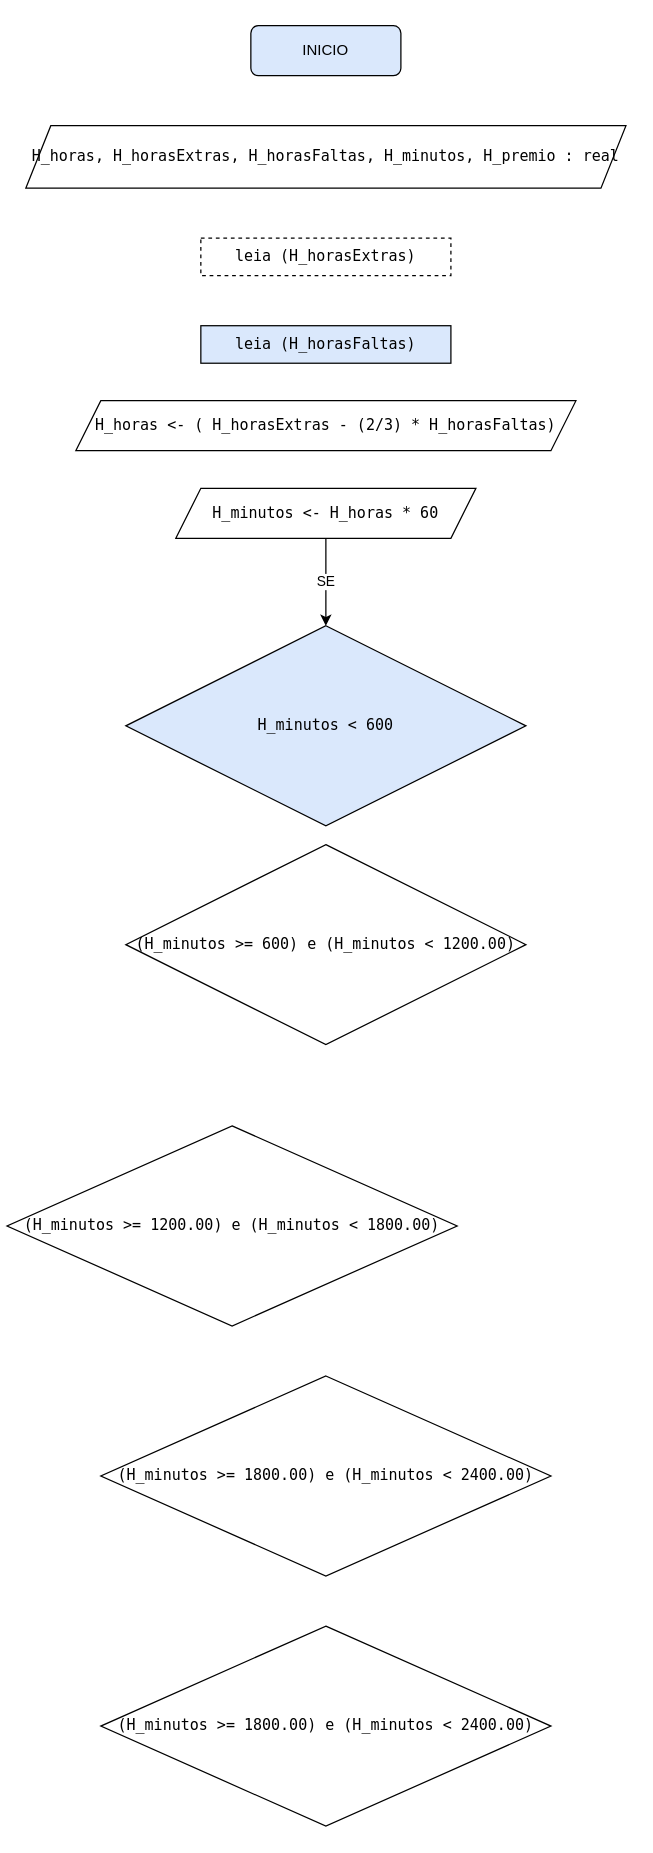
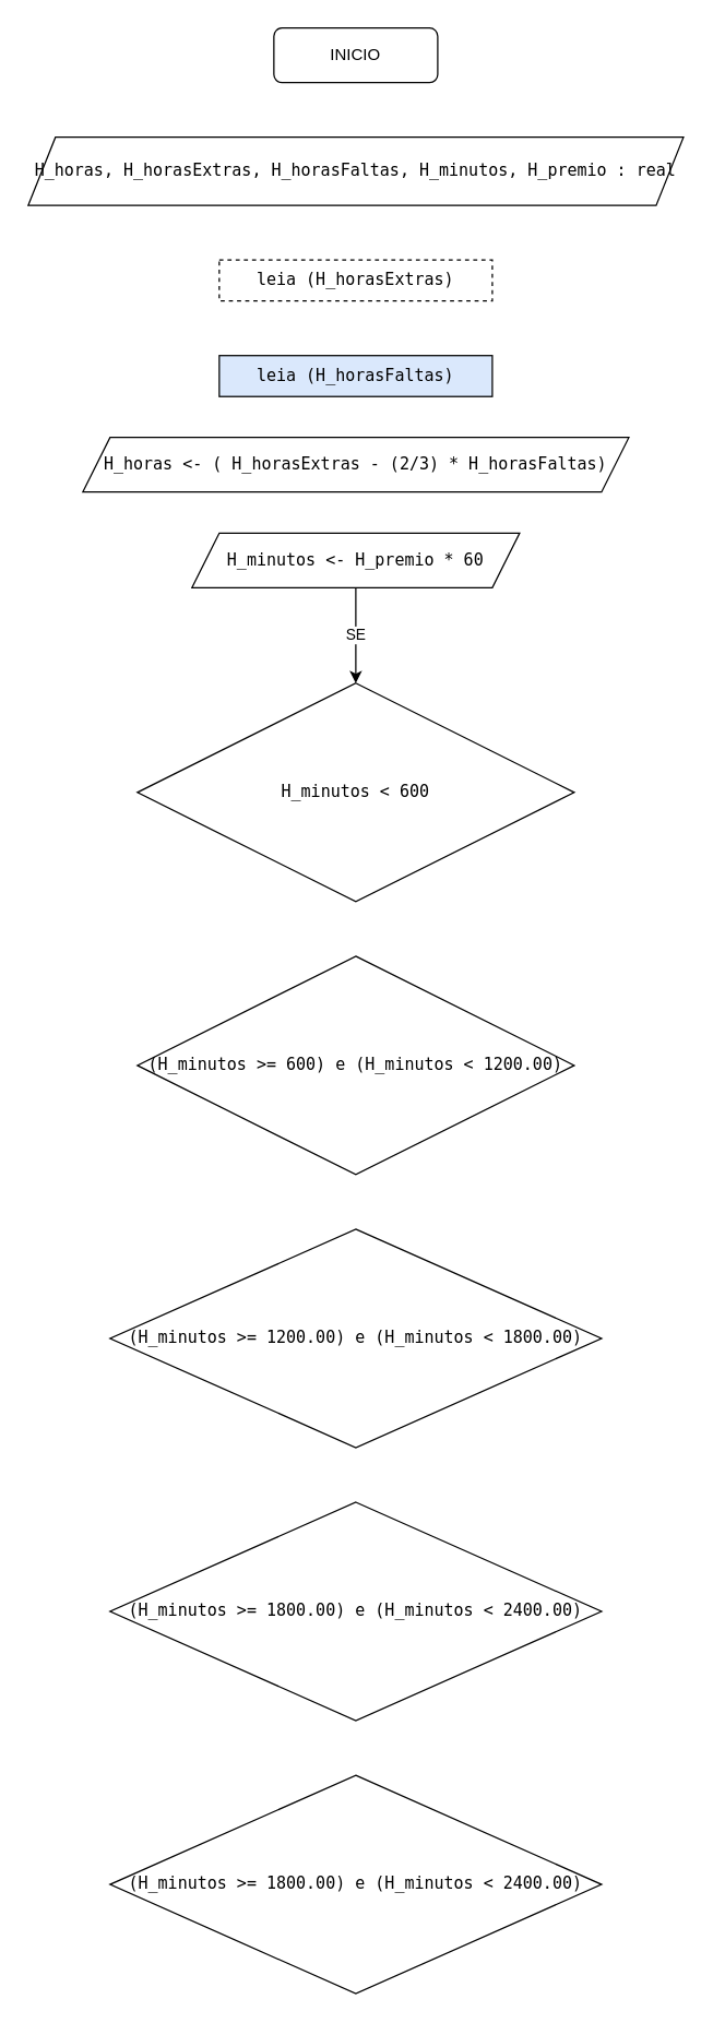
- <mxCell id="2" value="INICIO" style="rounded=1;whiteSpace=wrap;html=1;fillColor=#dae8fc;" vertex="1" parent="1"><mxGeometry x="200" y="20" width="120" height="40" as="geometry" /></mxCell>
+ <mxCell id="2" value="INICIO" style="rounded=1;whiteSpace=wrap;html=1;" vertex="1" parent="1"><mxGeometry x="200" y="20" width="120" height="40" as="geometry" /></mxCell>
- <mxCell id="8" value="&lt;pre style=&quot;overflow-wrap: break-word&quot;&gt;&lt;pre style=&quot;overflow-wrap: break-word&quot;&gt;&lt;br&gt;&lt;/pre&gt;&lt;pre style=&quot;overflow-wrap: break-word&quot;&gt;H_minutos &amp;lt;- H_horas * 60&lt;br&gt;&lt;/pre&gt;&lt;div&gt;&lt;br&gt;&lt;/div&gt;&lt;/pre&gt;" style="shape=parallelogram;perimeter=parallelogramPerimeter;whiteSpace=wrap;html=1;fixedSize=1;" vertex="1" parent="1"><mxGeometry x="140" y="390" width="240" height="40" as="geometry" /></mxCell>
+ <mxCell id="8" value="&lt;pre style=&quot;overflow-wrap: break-word&quot;&gt;&lt;pre style=&quot;overflow-wrap: break-word&quot;&gt;&lt;br&gt;&lt;/pre&gt;&lt;pre style=&quot;overflow-wrap: break-word&quot;&gt;H_minutos &amp;lt;- H_premio * 60&lt;br&gt;&lt;/pre&gt;&lt;div&gt;&lt;br&gt;&lt;/div&gt;&lt;/pre&gt;" style="shape=parallelogram;perimeter=parallelogramPerimeter;whiteSpace=wrap;html=1;fixedSize=1;" vertex="1" parent="1"><mxGeometry x="140" y="390" width="240" height="40" as="geometry" /></mxCell>
- <mxCell id="10" value="&lt;pre style=&quot;overflow-wrap: break-word&quot;&gt;&lt;pre style=&quot;overflow-wrap: break-word&quot;&gt;&lt;pre style=&quot;overflow-wrap: break-word&quot;&gt;H_minutos &amp;lt; 600&lt;/pre&gt;&lt;/pre&gt;&lt;/pre&gt;" style="rhombus;whiteSpace=wrap;html=1;fillColor=#dae8fc;" vertex="1" parent="1"><mxGeometry x="100" y="500" width="320" height="160" as="geometry" /></mxCell>
+ <mxCell id="10" value="&lt;pre style=&quot;overflow-wrap: break-word&quot;&gt;&lt;pre style=&quot;overflow-wrap: break-word&quot;&gt;&lt;pre style=&quot;overflow-wrap: break-word&quot;&gt;H_minutos &amp;lt; 600&lt;/pre&gt;&lt;/pre&gt;&lt;/pre&gt;" style="rhombus;whiteSpace=wrap;html=1;" vertex="1" parent="1"><mxGeometry x="100" y="500" width="320" height="160" as="geometry" /></mxCell>
- <mxCell id="9" value="&lt;pre style=&quot;overflow-wrap: break-word&quot;&gt;&lt;pre style=&quot;overflow-wrap: break-word&quot;&gt;&lt;pre style=&quot;overflow-wrap: break-word&quot;&gt;(H_minutos &amp;gt;= 600) e (H_minutos &amp;lt; 1200.00)&lt;/pre&gt;&lt;/pre&gt;&lt;/pre&gt;" style="rhombus;whiteSpace=wrap;html=1;" vertex="1" parent="1"><mxGeometry x="100" y="675" width="320" height="160" as="geometry" /></mxCell>
+ <mxCell id="9" value="&lt;pre style=&quot;overflow-wrap: break-word&quot;&gt;&lt;pre style=&quot;overflow-wrap: break-word&quot;&gt;&lt;pre style=&quot;overflow-wrap: break-word&quot;&gt;(H_minutos &amp;gt;= 600) e (H_minutos &amp;lt; 1200.00)&lt;/pre&gt;&lt;/pre&gt;&lt;/pre&gt;" style="rhombus;whiteSpace=wrap;html=1;" vertex="1" parent="1"><mxGeometry x="100" y="700" width="320" height="160" as="geometry" /></mxCell>
- <mxCell id="11" value="&lt;pre style=&quot;overflow-wrap: break-word&quot;&gt;&lt;pre style=&quot;overflow-wrap: break-word&quot;&gt;&lt;pre style=&quot;overflow-wrap: break-word&quot;&gt;(H_minutos &amp;gt;= 1200.00) e (H_minutos &amp;lt; 1800.00)&lt;/pre&gt;&lt;/pre&gt;&lt;/pre&gt;" style="rhombus;whiteSpace=wrap;html=1;" vertex="1" parent="1"><mxGeometry x="5" y="900" width="360" height="160" as="geometry" /></mxCell>
+ <mxCell id="11" value="&lt;pre style=&quot;overflow-wrap: break-word&quot;&gt;&lt;pre style=&quot;overflow-wrap: break-word&quot;&gt;&lt;pre style=&quot;overflow-wrap: break-word&quot;&gt;(H_minutos &amp;gt;= 1200.00) e (H_minutos &amp;lt; 1800.00)&lt;/pre&gt;&lt;/pre&gt;&lt;/pre&gt;" style="rhombus;whiteSpace=wrap;html=1;" vertex="1" parent="1"><mxGeometry x="80" y="900" width="360" height="160" as="geometry" /></mxCell>
